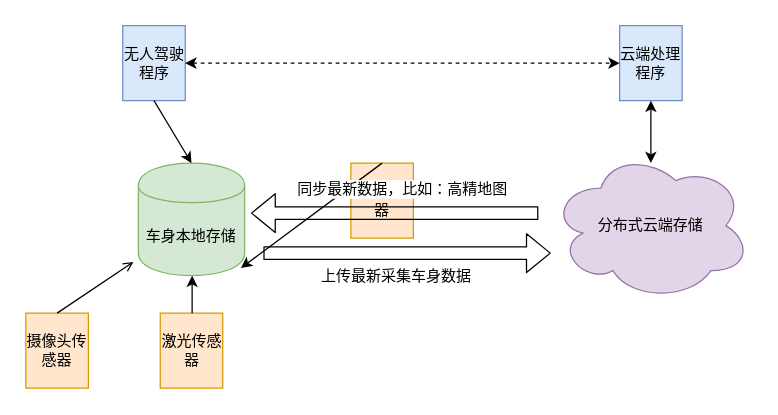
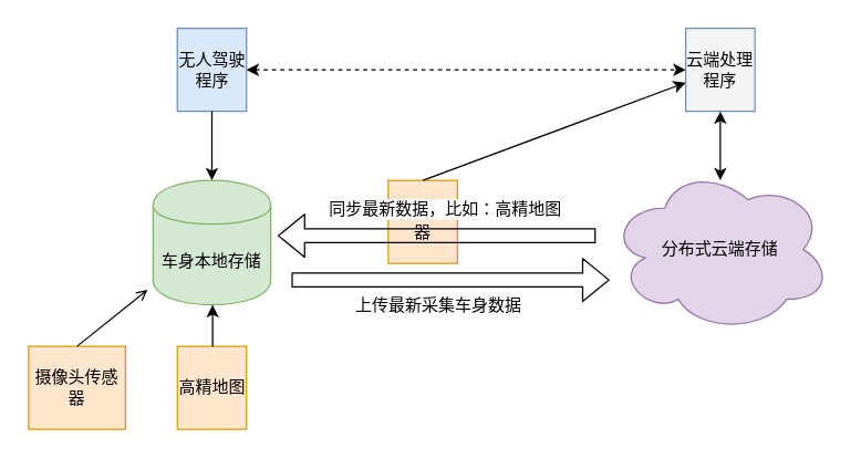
- <mxCell id="14" value="无人驾驶程序" style="rounded=0;whiteSpace=wrap;html=1;fillColor=#dae8fc;strokeColor=#6c8ebf;" vertex="1" parent="1"><mxGeometry x="97.5" y="20" width="50" height="60" as="geometry" /></mxCell>
+ <mxCell id="14" value="无人驾驶程序" style="rounded=0;whiteSpace=wrap;html=1;fillColor=#dae8fc;strokeColor=#6c8ebf;" vertex="1" parent="1"><mxGeometry x="127.5" y="20" width="50" height="60" as="geometry" /></mxCell>
- <mxCell id="16" value="云端处理程序" style="rounded=0;whiteSpace=wrap;html=1;fillColor=#dae8fc;strokeColor=#6c8ebf;" vertex="1" parent="1"><mxGeometry x="495" y="20" width="50" height="60" as="geometry" /></mxCell>
+ <mxCell id="16" value="云端处理程序" style="rounded=0;whiteSpace=wrap;html=1;fillColor=#f5f5f5;strokeColor=#6c8ebf;" vertex="1" parent="1"><mxGeometry x="495" y="20" width="50" height="60" as="geometry" /></mxCell>
- <mxCell id="8" value="" style="endArrow=classic;html=1;entryX=0.965;entryY=0.933;entryDx=0;entryDy=0;exitX=0.5;exitY=0;exitDx=0;exitDy=0;entryPerimeter=0;" parent="1" source="5" target="2" edge="1"><mxGeometry width="50" height="50" relative="1" as="geometry"><mxPoint x="175" y="80" as="sourcePoint" /><mxPoint x="175" y="140" as="targetPoint" /></mxGeometry></mxCell>
+ <mxCell id="8" value="" style="endArrow=classic;html=1;exitX=0.5;exitY=0;exitDx=0;exitDy=0;" parent="1" source="5" target="16" edge="1"><mxGeometry width="50" height="50" relative="1" as="geometry"><mxPoint x="175" y="80" as="sourcePoint" /><mxPoint x="175" y="140" as="targetPoint" /></mxGeometry></mxCell>
- <mxCell id="3" value="摄像头传感器" style="rounded=0;whiteSpace=wrap;html=1;fillColor=#ffe6cc;strokeColor=#d79b00;" parent="1" vertex="1"><mxGeometry x="20" y="250" width="50" height="60" as="geometry" /></mxCell>
+ <mxCell id="3" value="摄像头传感器" style="rounded=0;whiteSpace=wrap;html=1;fillColor=#ffe6cc;strokeColor=#d79b00;" parent="1" vertex="1"><mxGeometry x="20" y="250" width="70" height="60" as="geometry" /></mxCell>
- <mxCell id="4" value="激光传感器" style="rounded=0;whiteSpace=wrap;html=1;fillColor=#ffe6cc;strokeColor=#d79b00;" parent="1" vertex="1"><mxGeometry x="127.5" y="250" width="50" height="60" as="geometry" /></mxCell>
+ <mxCell id="4" value="高精地图" style="rounded=0;whiteSpace=wrap;html=1;fillColor=#ffe6cc;strokeColor=#d79b00;" parent="1" vertex="1"><mxGeometry x="127.5" y="250" width="50" height="60" as="geometry" /></mxCell>
